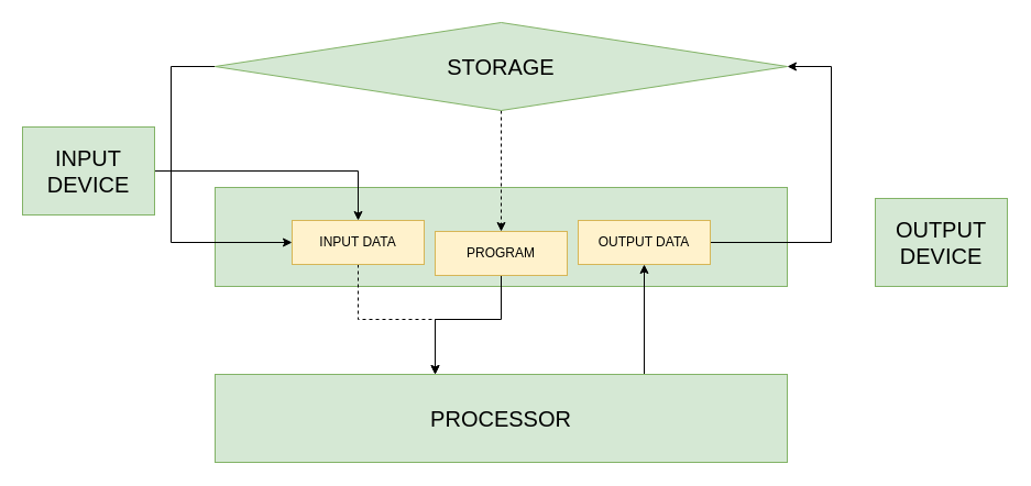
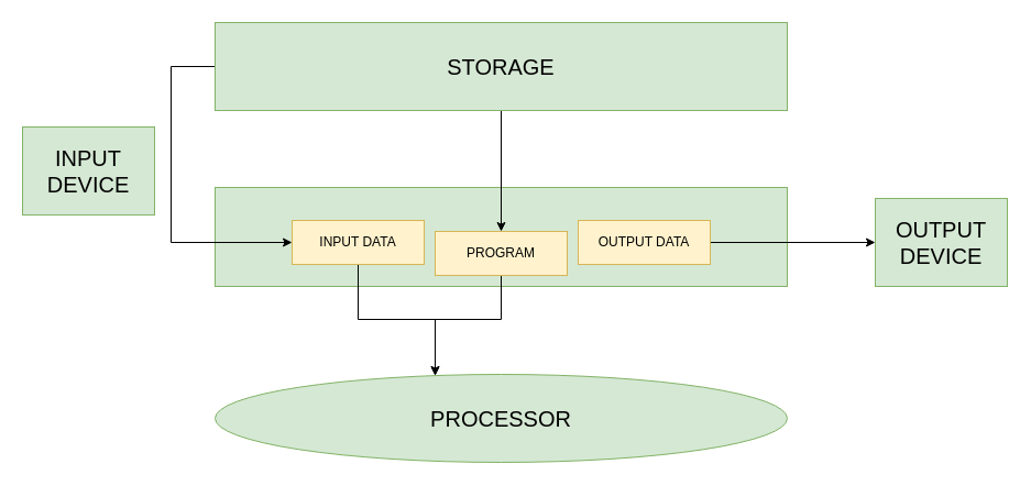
- <mxCell id="16" value="&lt;font style=&quot;font-size: 20px;&quot;&gt;STORAGE&lt;/font&gt;" style="rhombus;whiteSpace=wrap;html=1;fillColor=#d5e8d4;strokeColor=#82b366;" vertex="1" parent="1"><mxGeometry x="195" y="20" width="520" height="80" as="geometry" /></mxCell>
+ <mxCell id="16" value="&lt;font style=&quot;font-size: 20px;&quot;&gt;STORAGE&lt;/font&gt;" style="rounded=0;whiteSpace=wrap;html=1;fillColor=#d5e8d4;strokeColor=#82b366;" vertex="1" parent="1"><mxGeometry x="195" y="20" width="520" height="80" as="geometry" /></mxCell>
- <mxCell id="8" style="edgeStyle=orthogonalEdgeStyle;rounded=0;orthogonalLoop=1;jettySize=auto;html=1;exitX=1;exitY=0.5;exitDx=0;exitDy=0;entryX=1;entryY=0.5;entryDx=0;entryDy=0;" edge="1" parent="1" source="9" target="16"><mxGeometry relative="1" as="geometry"><Array as="points"><mxPoint x="755" y="220" /><mxPoint x="755" y="60" /></Array></mxGeometry></mxCell>
- <mxCell id="15" style="edgeStyle=orthogonalEdgeStyle;rounded=0;orthogonalLoop=1;jettySize=auto;html=1;exitX=0.5;exitY=1;exitDx=0;exitDy=0;dashed=1;" edge="1" parent="1" source="16" target="6"><mxGeometry relative="1" as="geometry" /></mxCell>
+ <mxCell id="15" style="edgeStyle=orthogonalEdgeStyle;rounded=0;orthogonalLoop=1;jettySize=auto;html=1;exitX=0.5;exitY=1;exitDx=0;exitDy=0;" edge="1" parent="1" source="16" target="6"><mxGeometry relative="1" as="geometry" /></mxCell>
- <mxCell id="10" style="edgeStyle=orthogonalEdgeStyle;rounded=0;orthogonalLoop=1;jettySize=auto;html=1;exitX=1;exitY=0.5;exitDx=0;exitDy=0;" edge="1" parent="1" source="11" target="4"><mxGeometry relative="1" as="geometry" /></mxCell>
+ <mxCell id="7" style="edgeStyle=orthogonalEdgeStyle;rounded=0;orthogonalLoop=1;jettySize=auto;html=1;exitX=1;exitY=0.5;exitDx=0;exitDy=0;" edge="1" parent="1" source="9" target="17"><mxGeometry relative="1" as="geometry" /></mxCell>
- <mxCell id="3" style="edgeStyle=orthogonalEdgeStyle;rounded=0;orthogonalLoop=1;jettySize=auto;html=1;exitX=0.5;exitY=1;exitDx=0;exitDy=0;dashed=1;" edge="1" parent="1" source="4" target="13"><mxGeometry relative="1" as="geometry"><Array as="points"><mxPoint x="325" y="290" /><mxPoint x="395" y="290" /></Array></mxGeometry></mxCell>
+ <mxCell id="3" style="edgeStyle=orthogonalEdgeStyle;rounded=0;orthogonalLoop=1;jettySize=auto;html=1;exitX=0.5;exitY=1;exitDx=0;exitDy=0;" edge="1" parent="1" source="4" target="13"><mxGeometry relative="1" as="geometry"><Array as="points"><mxPoint x="325" y="290" /><mxPoint x="395" y="290" /></Array></mxGeometry></mxCell>
- <mxCell id="12" style="edgeStyle=orthogonalEdgeStyle;rounded=0;orthogonalLoop=1;jettySize=auto;html=1;exitX=0.75;exitY=0;exitDx=0;exitDy=0;" edge="1" parent="1" source="13" target="9"><mxGeometry relative="1" as="geometry" /></mxCell>
- <mxCell id="13" value="&lt;font style=&quot;font-size: 20px;&quot;&gt;PROCESSOR&lt;/font&gt;" style="rounded=0;whiteSpace=wrap;html=1;fillColor=#d5e8d4;strokeColor=#82b366;" vertex="1" parent="1"><mxGeometry x="195" y="340" width="520" height="80" as="geometry" /></mxCell>
+ <mxCell id="13" value="&lt;font style=&quot;font-size: 20px;&quot;&gt;PROCESSOR&lt;/font&gt;" style="ellipse;whiteSpace=wrap;html=1;fillColor=#d5e8d4;strokeColor=#82b366;" vertex="1" parent="1"><mxGeometry x="195" y="340" width="520" height="80" as="geometry" /></mxCell>
